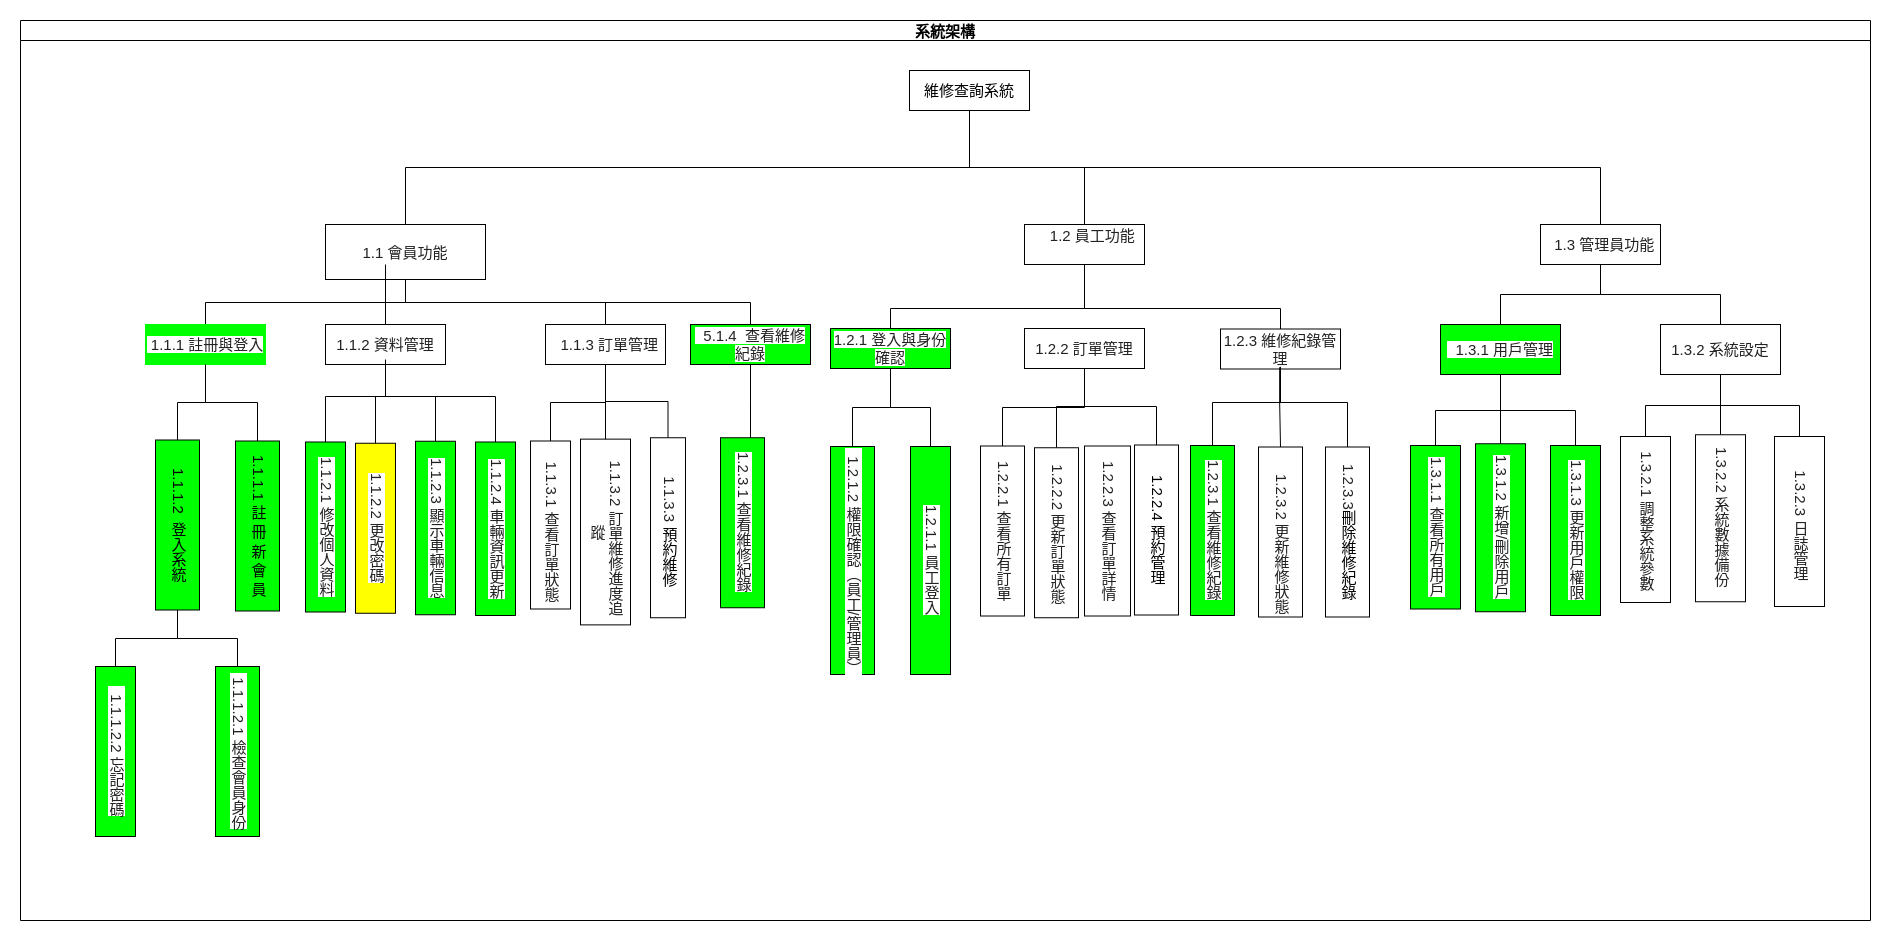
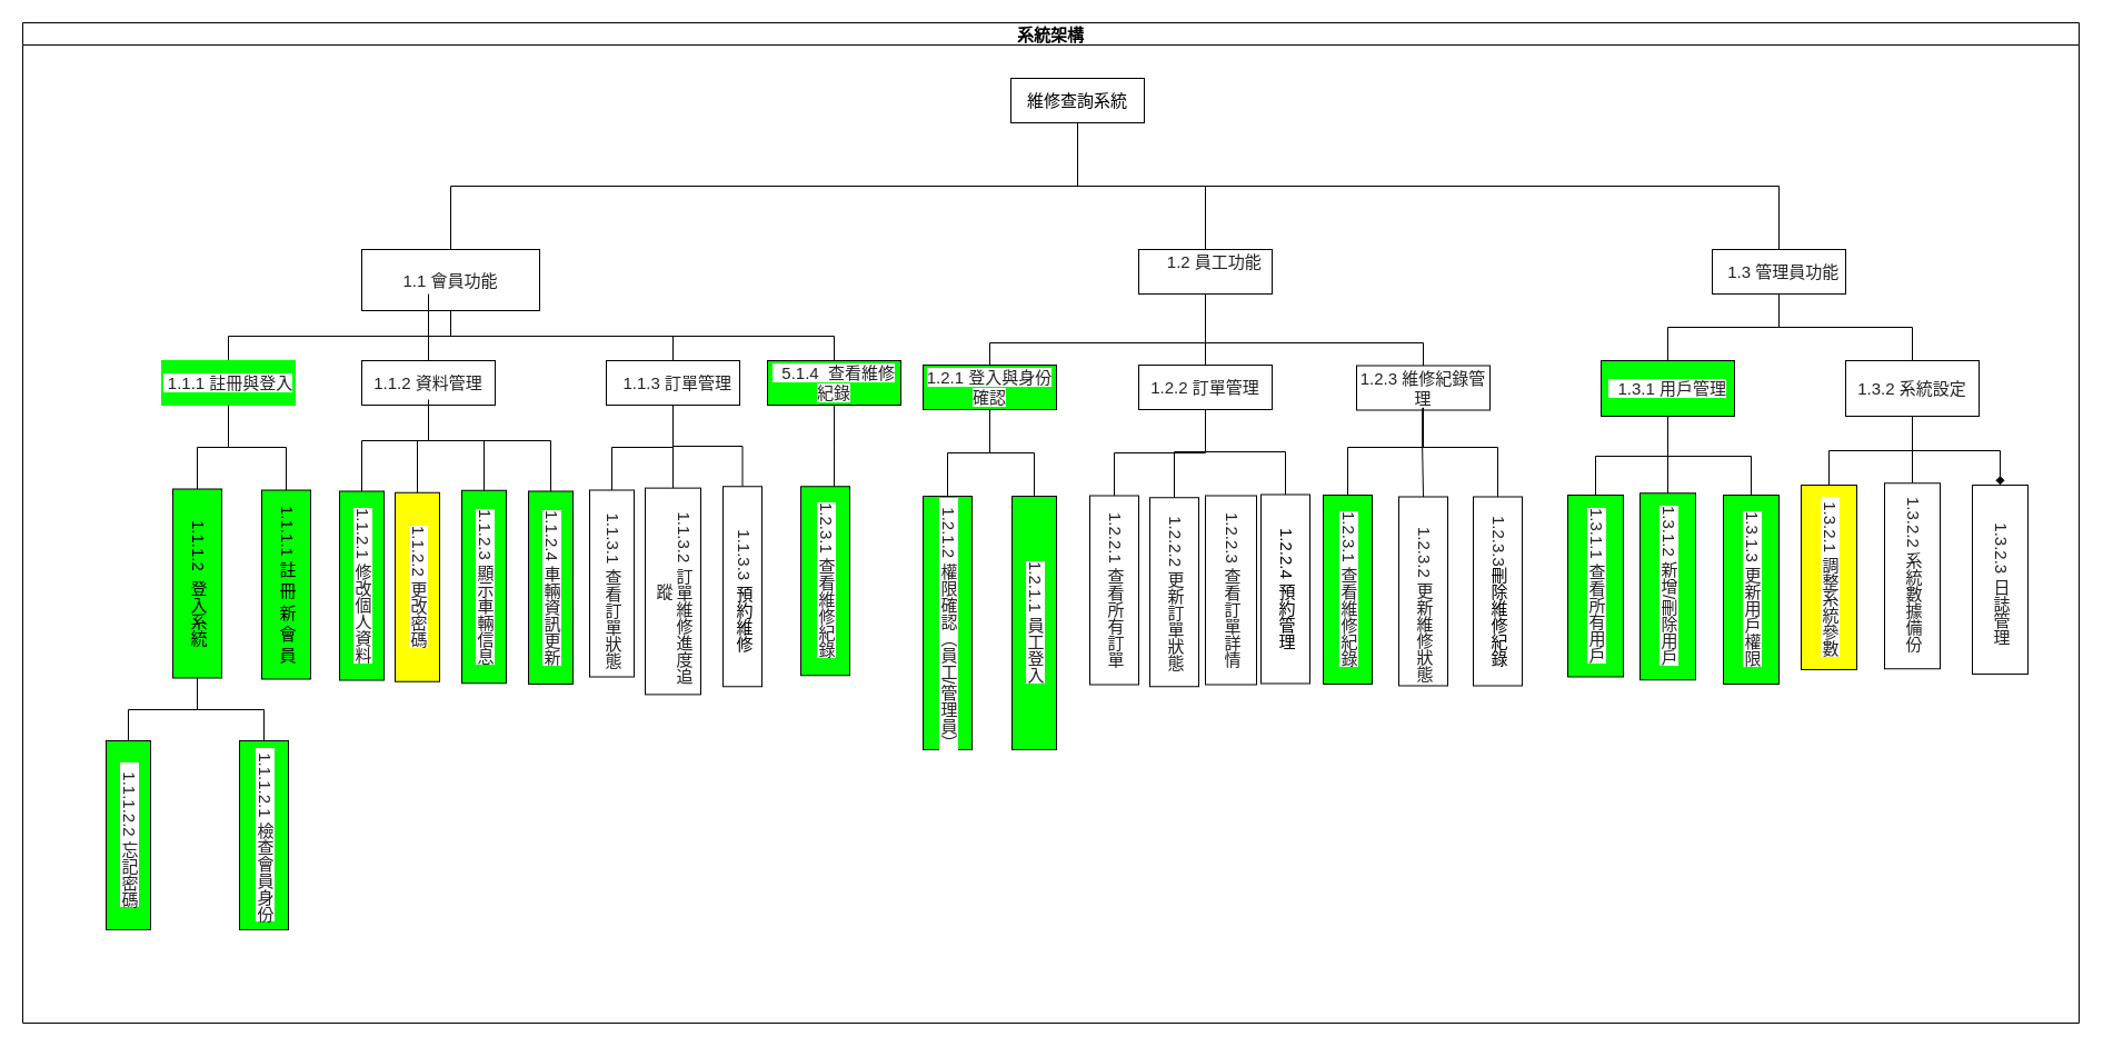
+ <mxCell id="29" value="" style="edgeStyle=elbowEdgeStyle;rounded=0;orthogonalLoop=1;jettySize=auto;html=1;elbow=vertical;startArrow=none;endArrow=none;fontSize=15;" parent="2" source="5" target="30" edge="1"><mxGeometry relative="1" as="geometry"><mxPoint x="510" y="304" as="sourcePoint" /><Array as="points"><mxPoint x="1064" y="268" /></Array></mxGeometry></mxCell>
- <mxCell id="59" value="" style="edgeStyle=elbowEdgeStyle;rounded=0;orthogonalLoop=1;jettySize=auto;html=1;elbow=vertical;startArrow=none;endArrow=none;movable=1;resizable=1;rotatable=1;deletable=1;editable=1;locked=0;connectable=1;exitX=0.5;exitY=1;exitDx=0;exitDy=0;fontSize=15;" parent="2" source="46" target="60" edge="1"><mxGeometry relative="1" as="geometry"><mxPoint x="600" y="536" as="sourcePoint" /></mxGeometry></mxCell>
+ <mxCell id="59" value="" style="edgeStyle=elbowEdgeStyle;rounded=0;orthogonalLoop=1;jettySize=auto;html=1;elbow=vertical;startArrow=none;endArrow=diamond;movable=1;resizable=1;rotatable=1;deletable=1;editable=1;locked=0;connectable=1;exitX=0.5;exitY=1;exitDx=0;exitDy=0;fontSize=15;" parent="2" source="46" target="60" edge="1"><mxGeometry relative="1" as="geometry"><mxPoint x="600" y="536" as="sourcePoint" /></mxGeometry></mxCell>
- <mxCell id="56" value="&lt;span style=&quot;color: rgb(34, 34, 34); font-family: Arial, Helvetica, sans-serif; text-align: start; background-color: rgb(255, 255, 255);&quot;&gt;&amp;nbsp;1.3.2.1 調整系統參數&lt;/span&gt;" style="whiteSpace=wrap;html=1;treeFolding=1;treeMoving=1;newEdgeStyle={&quot;edgeStyle&quot;:&quot;elbowEdgeStyle&quot;,&quot;startArrow&quot;:&quot;none&quot;,&quot;endArrow&quot;:&quot;none&quot;};textDirection=vertical-rl;fontSize=15;" parent="2" vertex="1"><mxGeometry x="1600" y="416" width="50" height="166" as="geometry" /></mxCell>
+ <mxCell id="56" value="&lt;span style=&quot;color: rgb(34, 34, 34); font-family: Arial, Helvetica, sans-serif; text-align: start; background-color: rgb(255, 255, 255);&quot;&gt;&amp;nbsp;1.3.2.1 調整系統參數&lt;/span&gt;" style="whiteSpace=wrap;html=1;treeFolding=1;treeMoving=1;newEdgeStyle={&quot;edgeStyle&quot;:&quot;elbowEdgeStyle&quot;,&quot;startArrow&quot;:&quot;none&quot;,&quot;endArrow&quot;:&quot;none&quot;};textDirection=vertical-rl;fontSize=15;fillColor=#ffff00;" parent="2" vertex="1"><mxGeometry x="1600" y="416" width="50" height="166" as="geometry" /></mxCell>
